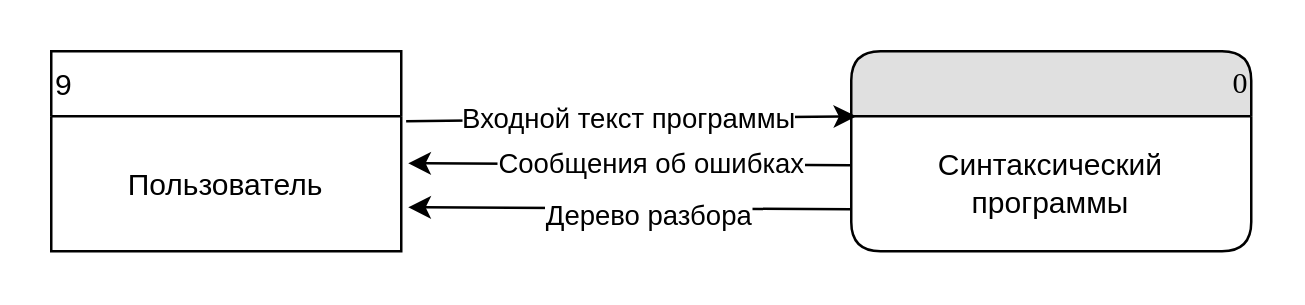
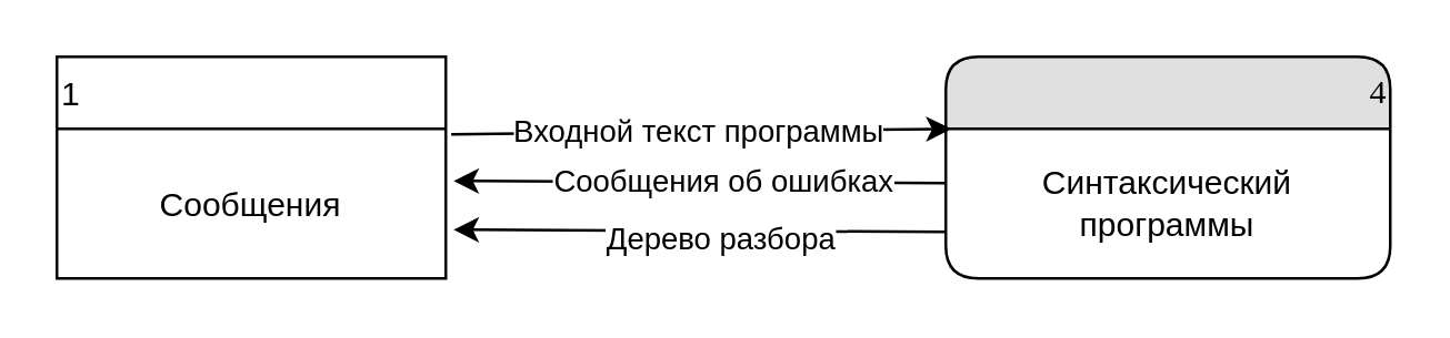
- <mxCell id="4" value="0" style="swimlane;html=1;fontStyle=0;childLayout=stackLayout;horizontal=1;startSize=26;fillColor=#e0e0e0;horizontalStack=0;resizeParent=1;resizeLast=0;collapsible=1;marginBottom=0;swimlaneFillColor=#ffffff;align=right;rounded=1;shadow=0;comic=0;labelBackgroundColor=none;strokeWidth=1;fontFamily=Verdana;fontSize=12;verticalAlign=middle;" parent="1" vertex="1"><mxGeometry x="340" y="20" width="160" height="80" as="geometry" /></mxCell>
+ <mxCell id="4" value="4" style="swimlane;html=1;fontStyle=0;childLayout=stackLayout;horizontal=1;startSize=26;fillColor=#e0e0e0;horizontalStack=0;resizeParent=1;resizeLast=0;collapsible=1;marginBottom=0;swimlaneFillColor=#ffffff;align=right;rounded=1;shadow=0;comic=0;labelBackgroundColor=none;strokeWidth=1;fontFamily=Verdana;fontSize=12;verticalAlign=middle;" parent="1" vertex="1"><mxGeometry x="340" y="20" width="160" height="80" as="geometry" /></mxCell>
- <mxCell id="10" value="9" style="swimlane;fontStyle=0;childLayout=stackLayout;horizontal=1;startSize=26;fillColor=none;horizontalStack=0;resizeParent=1;resizeParentMax=0;resizeLast=0;collapsible=1;marginBottom=0;align=left;" vertex="1" parent="1"><mxGeometry x="20" y="20" width="140" height="80" as="geometry" /></mxCell>
+ <mxCell id="10" value="1" style="swimlane;fontStyle=0;childLayout=stackLayout;horizontal=1;startSize=26;fillColor=none;horizontalStack=0;resizeParent=1;resizeParentMax=0;resizeLast=0;collapsible=1;marginBottom=0;align=left;" vertex="1" parent="1"><mxGeometry x="20" y="20" width="140" height="80" as="geometry" /></mxCell>
- <mxCell id="11" value="Пользователь" style="text;strokeColor=none;fillColor=none;align=center;verticalAlign=middle;spacingLeft=4;spacingRight=4;overflow=hidden;rotatable=0;points=[[0,0.5],[1,0.5]];portConstraint=eastwest;" vertex="1" parent="10"><mxGeometry y="26" width="140" height="54" as="geometry" /></mxCell>
+ <mxCell id="11" value="Сообщения" style="text;strokeColor=none;fillColor=none;align=center;verticalAlign=middle;spacingLeft=4;spacingRight=4;overflow=hidden;rotatable=0;points=[[0,0.5],[1,0.5]];portConstraint=eastwest;" vertex="1" parent="10"><mxGeometry y="26" width="140" height="54" as="geometry" /></mxCell>
